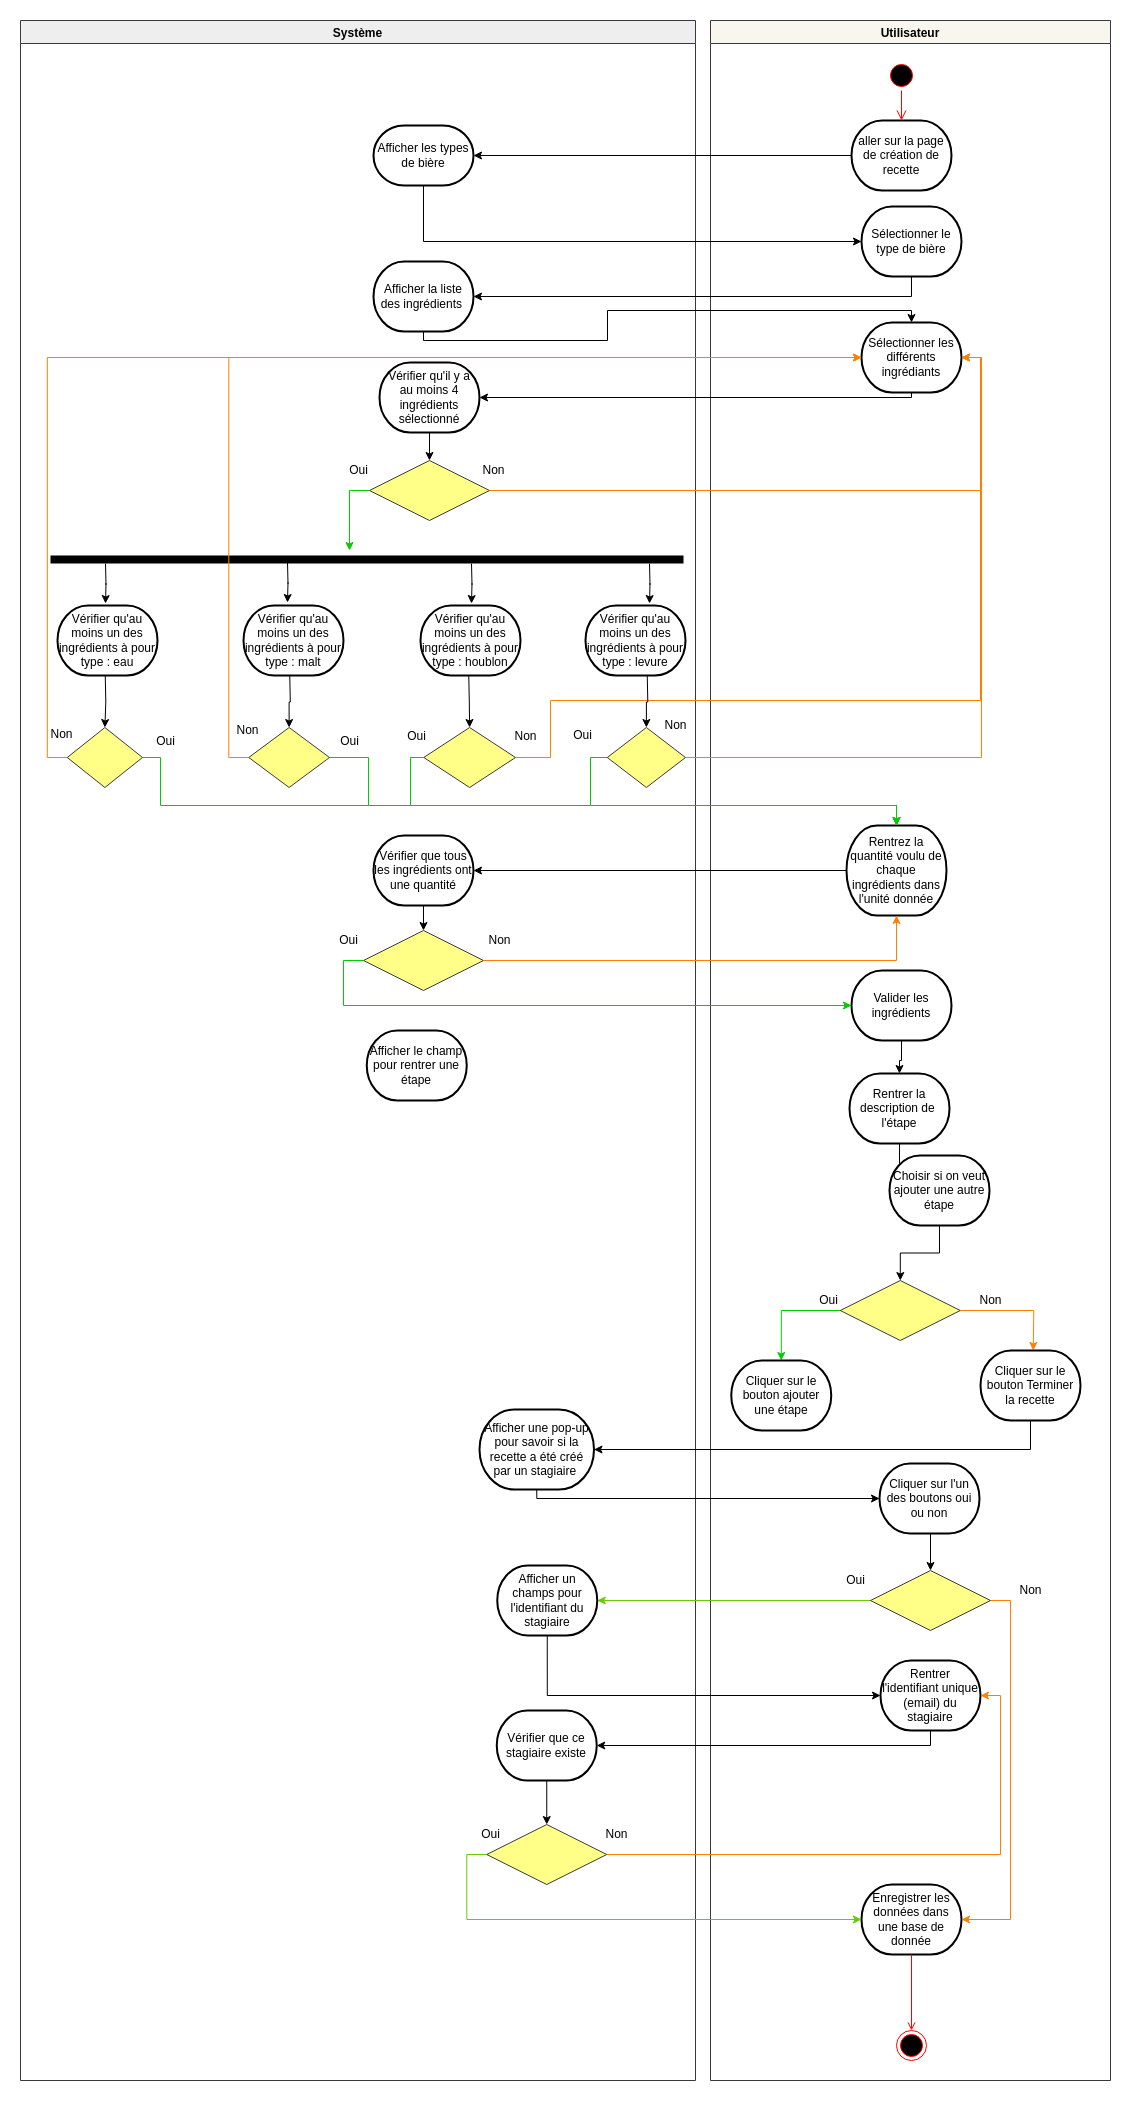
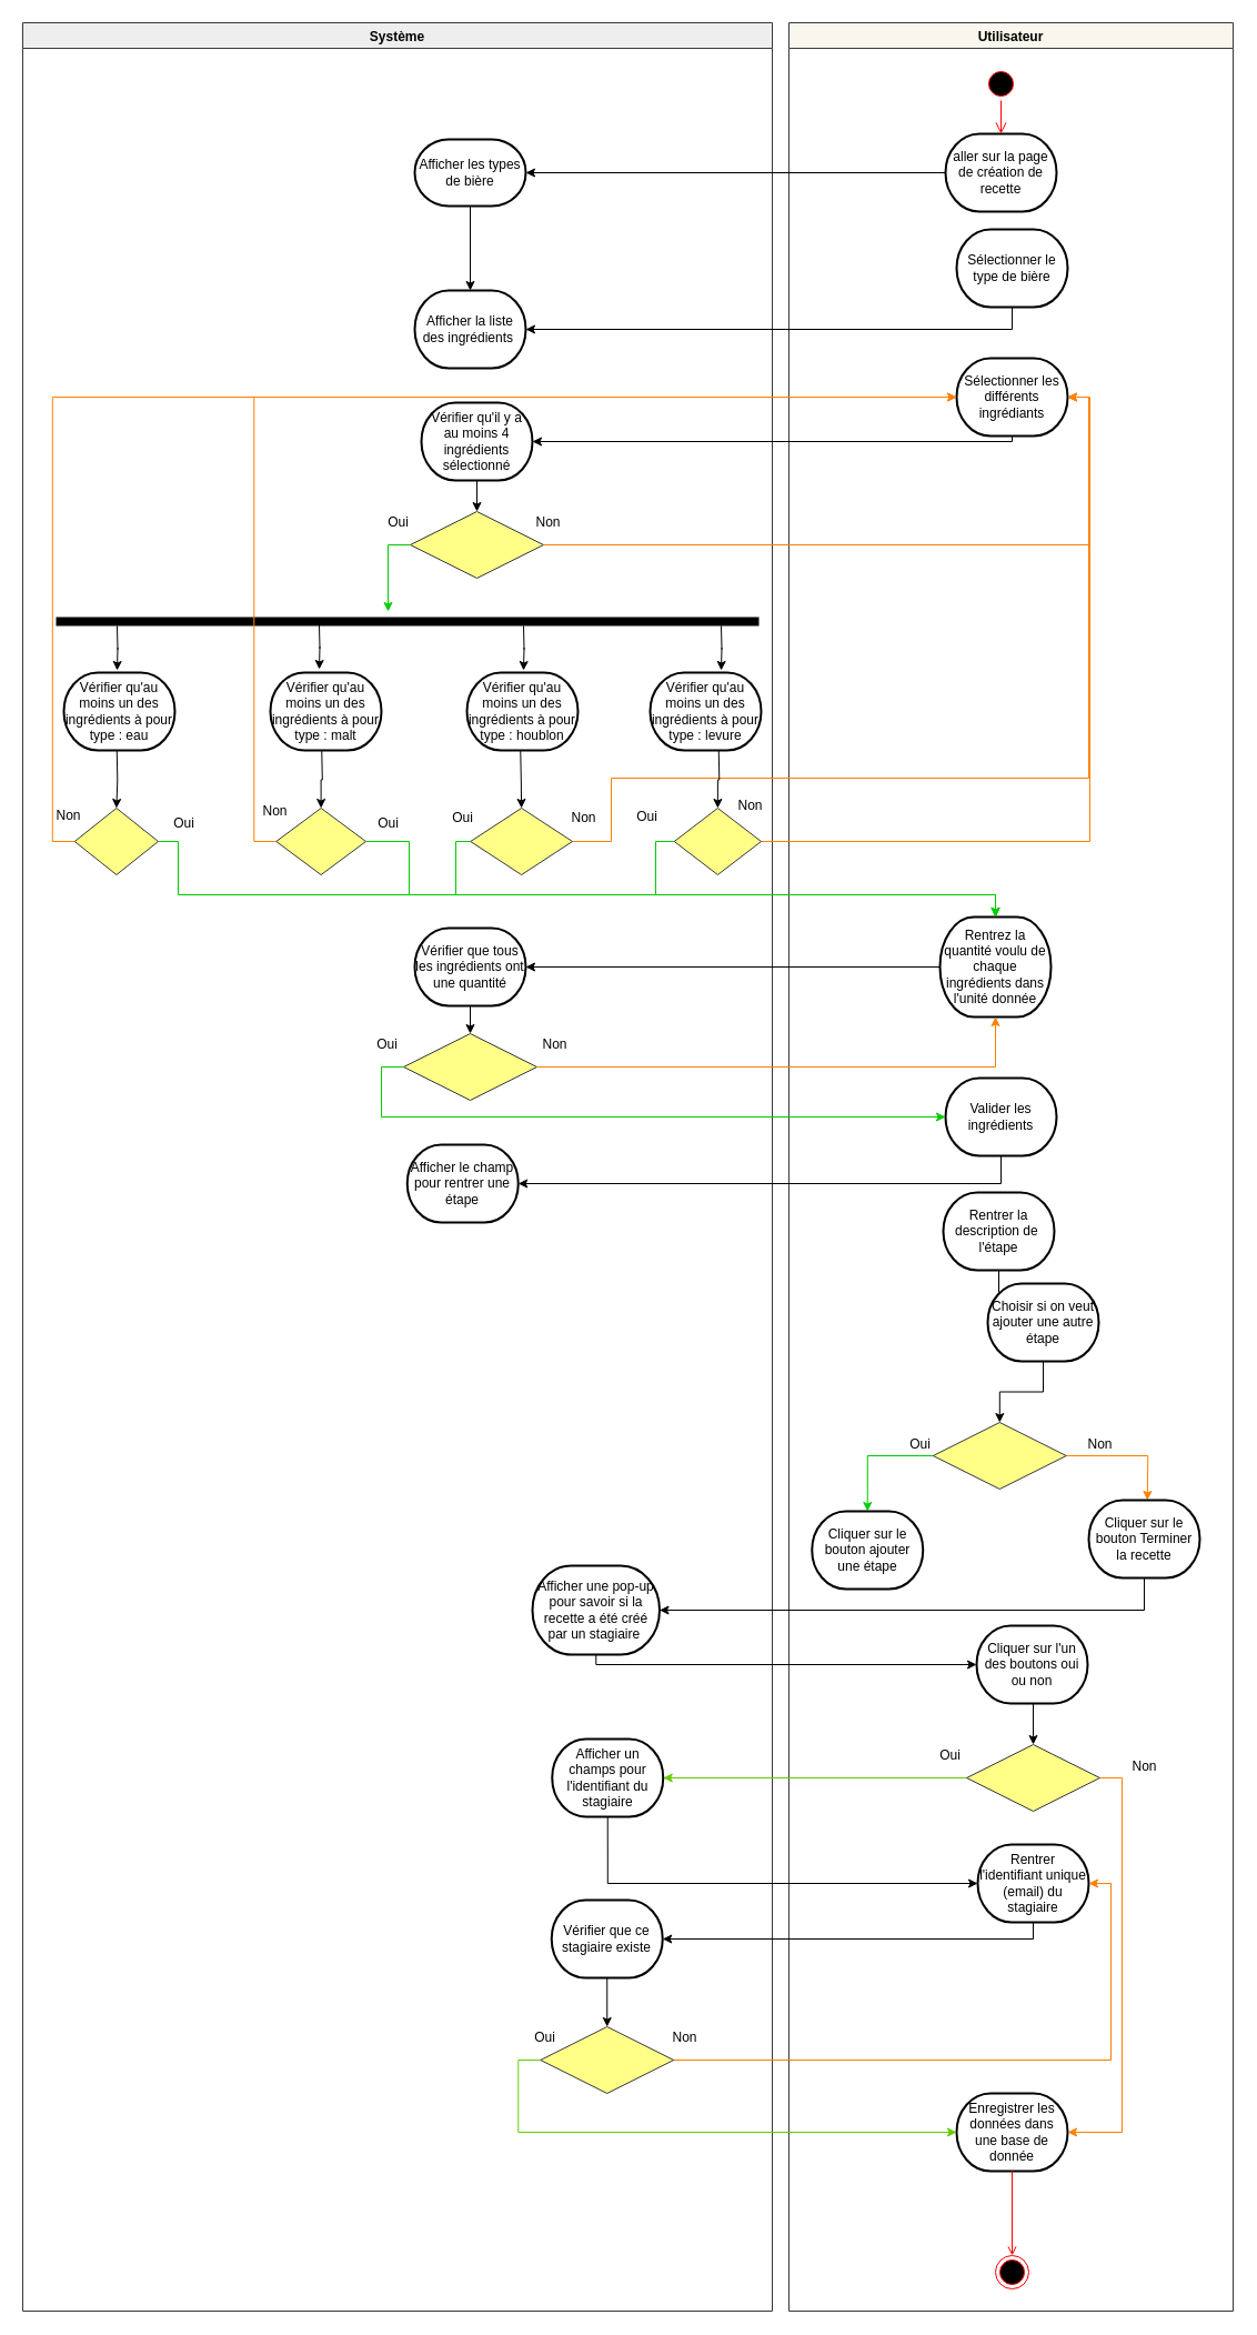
- <mxCell id="30" style="edgeStyle=orthogonalEdgeStyle;rounded=0;orthogonalLoop=1;jettySize=auto;html=1;endArrow=classic;endFill=1;entryX=0;entryY=0.5;entryDx=0;entryDy=0;entryPerimeter=0;exitX=0.5;exitY=1;exitDx=0;exitDy=0;exitPerimeter=0;" parent="1" source="3" target="22" edge="1"><mxGeometry relative="1" as="geometry"><mxPoint x="590" y="370" as="targetPoint" /></mxGeometry></mxCell>
+ <mxCell id="30" style="edgeStyle=orthogonalEdgeStyle;rounded=0;orthogonalLoop=1;jettySize=auto;html=1;endArrow=classic;endFill=1;exitX=0.5;exitY=1;exitDx=0;exitDy=0;exitPerimeter=0;" parent="1" source="3" target="4" edge="1"><mxGeometry relative="1" as="geometry"><mxPoint x="590" y="370" as="targetPoint" /></mxGeometry></mxCell>
- <mxCell id="32" style="edgeStyle=orthogonalEdgeStyle;rounded=0;orthogonalLoop=1;jettySize=auto;html=1;exitX=0.5;exitY=1;exitDx=0;exitDy=0;exitPerimeter=0;entryX=0.5;entryY=0;entryDx=0;entryDy=0;entryPerimeter=0;" edge="1" parent="1" source="4" target="23"><mxGeometry relative="1" as="geometry"><mxPoint x="592" y="620" as="targetPoint" /><Array as="points"><mxPoint x="425" y="340" /><mxPoint x="607" y="340" /><mxPoint x="607" y="310" /><mxPoint x="820" y="310" /></Array></mxGeometry></mxCell>
- <mxCell id="69" style="edgeStyle=orthogonalEdgeStyle;rounded=0;orthogonalLoop=1;jettySize=auto;html=1;exitX=0.5;exitY=1;exitDx=0;exitDy=0;exitPerimeter=0;endArrow=classic;endFill=1;" edge="1" parent="1" source="25" target="72"><mxGeometry relative="1" as="geometry"><mxPoint x="412" y="1180" as="targetPoint" /></mxGeometry></mxCell>
+ <mxCell id="69" style="edgeStyle=orthogonalEdgeStyle;rounded=0;orthogonalLoop=1;jettySize=auto;html=1;exitX=0.5;exitY=1;exitDx=0;exitDy=0;exitPerimeter=0;endArrow=classic;endFill=1;entryX=1;entryY=0.5;entryDx=0;entryDy=0;entryPerimeter=0;" edge="1" parent="1" source="25" target="70"><mxGeometry relative="1" as="geometry"><mxPoint x="412" y="1180" as="targetPoint" /></mxGeometry></mxCell>
